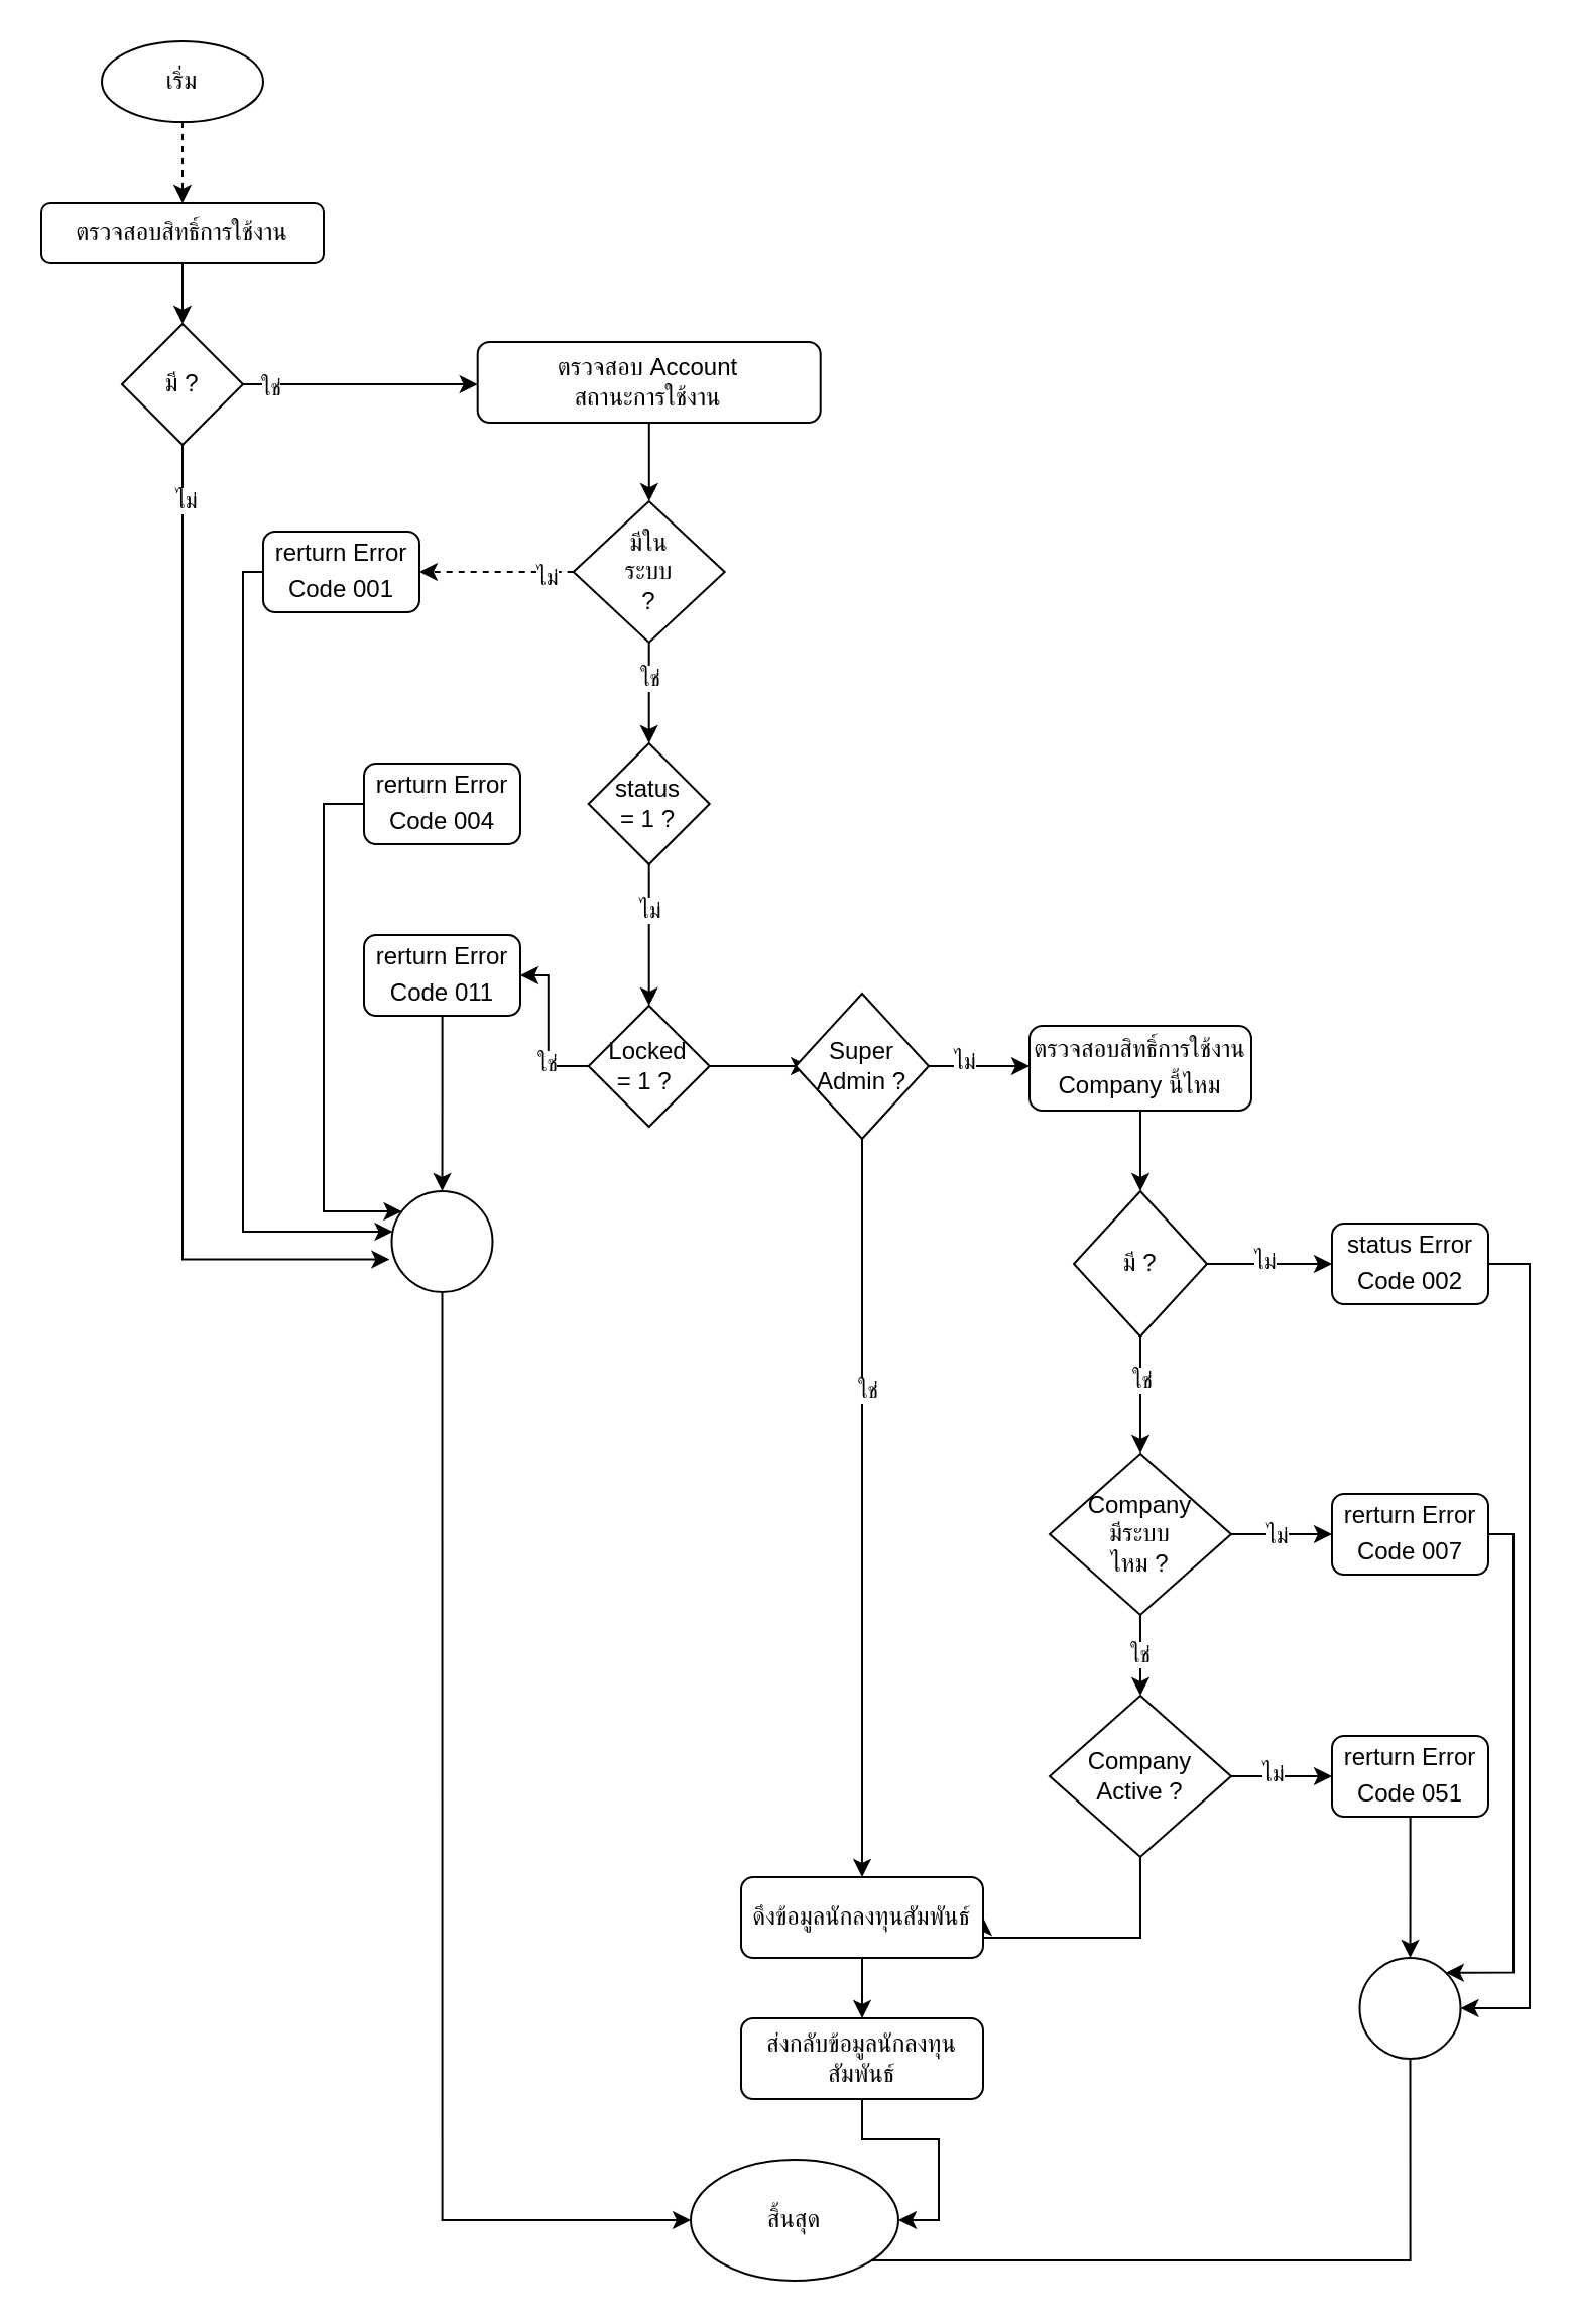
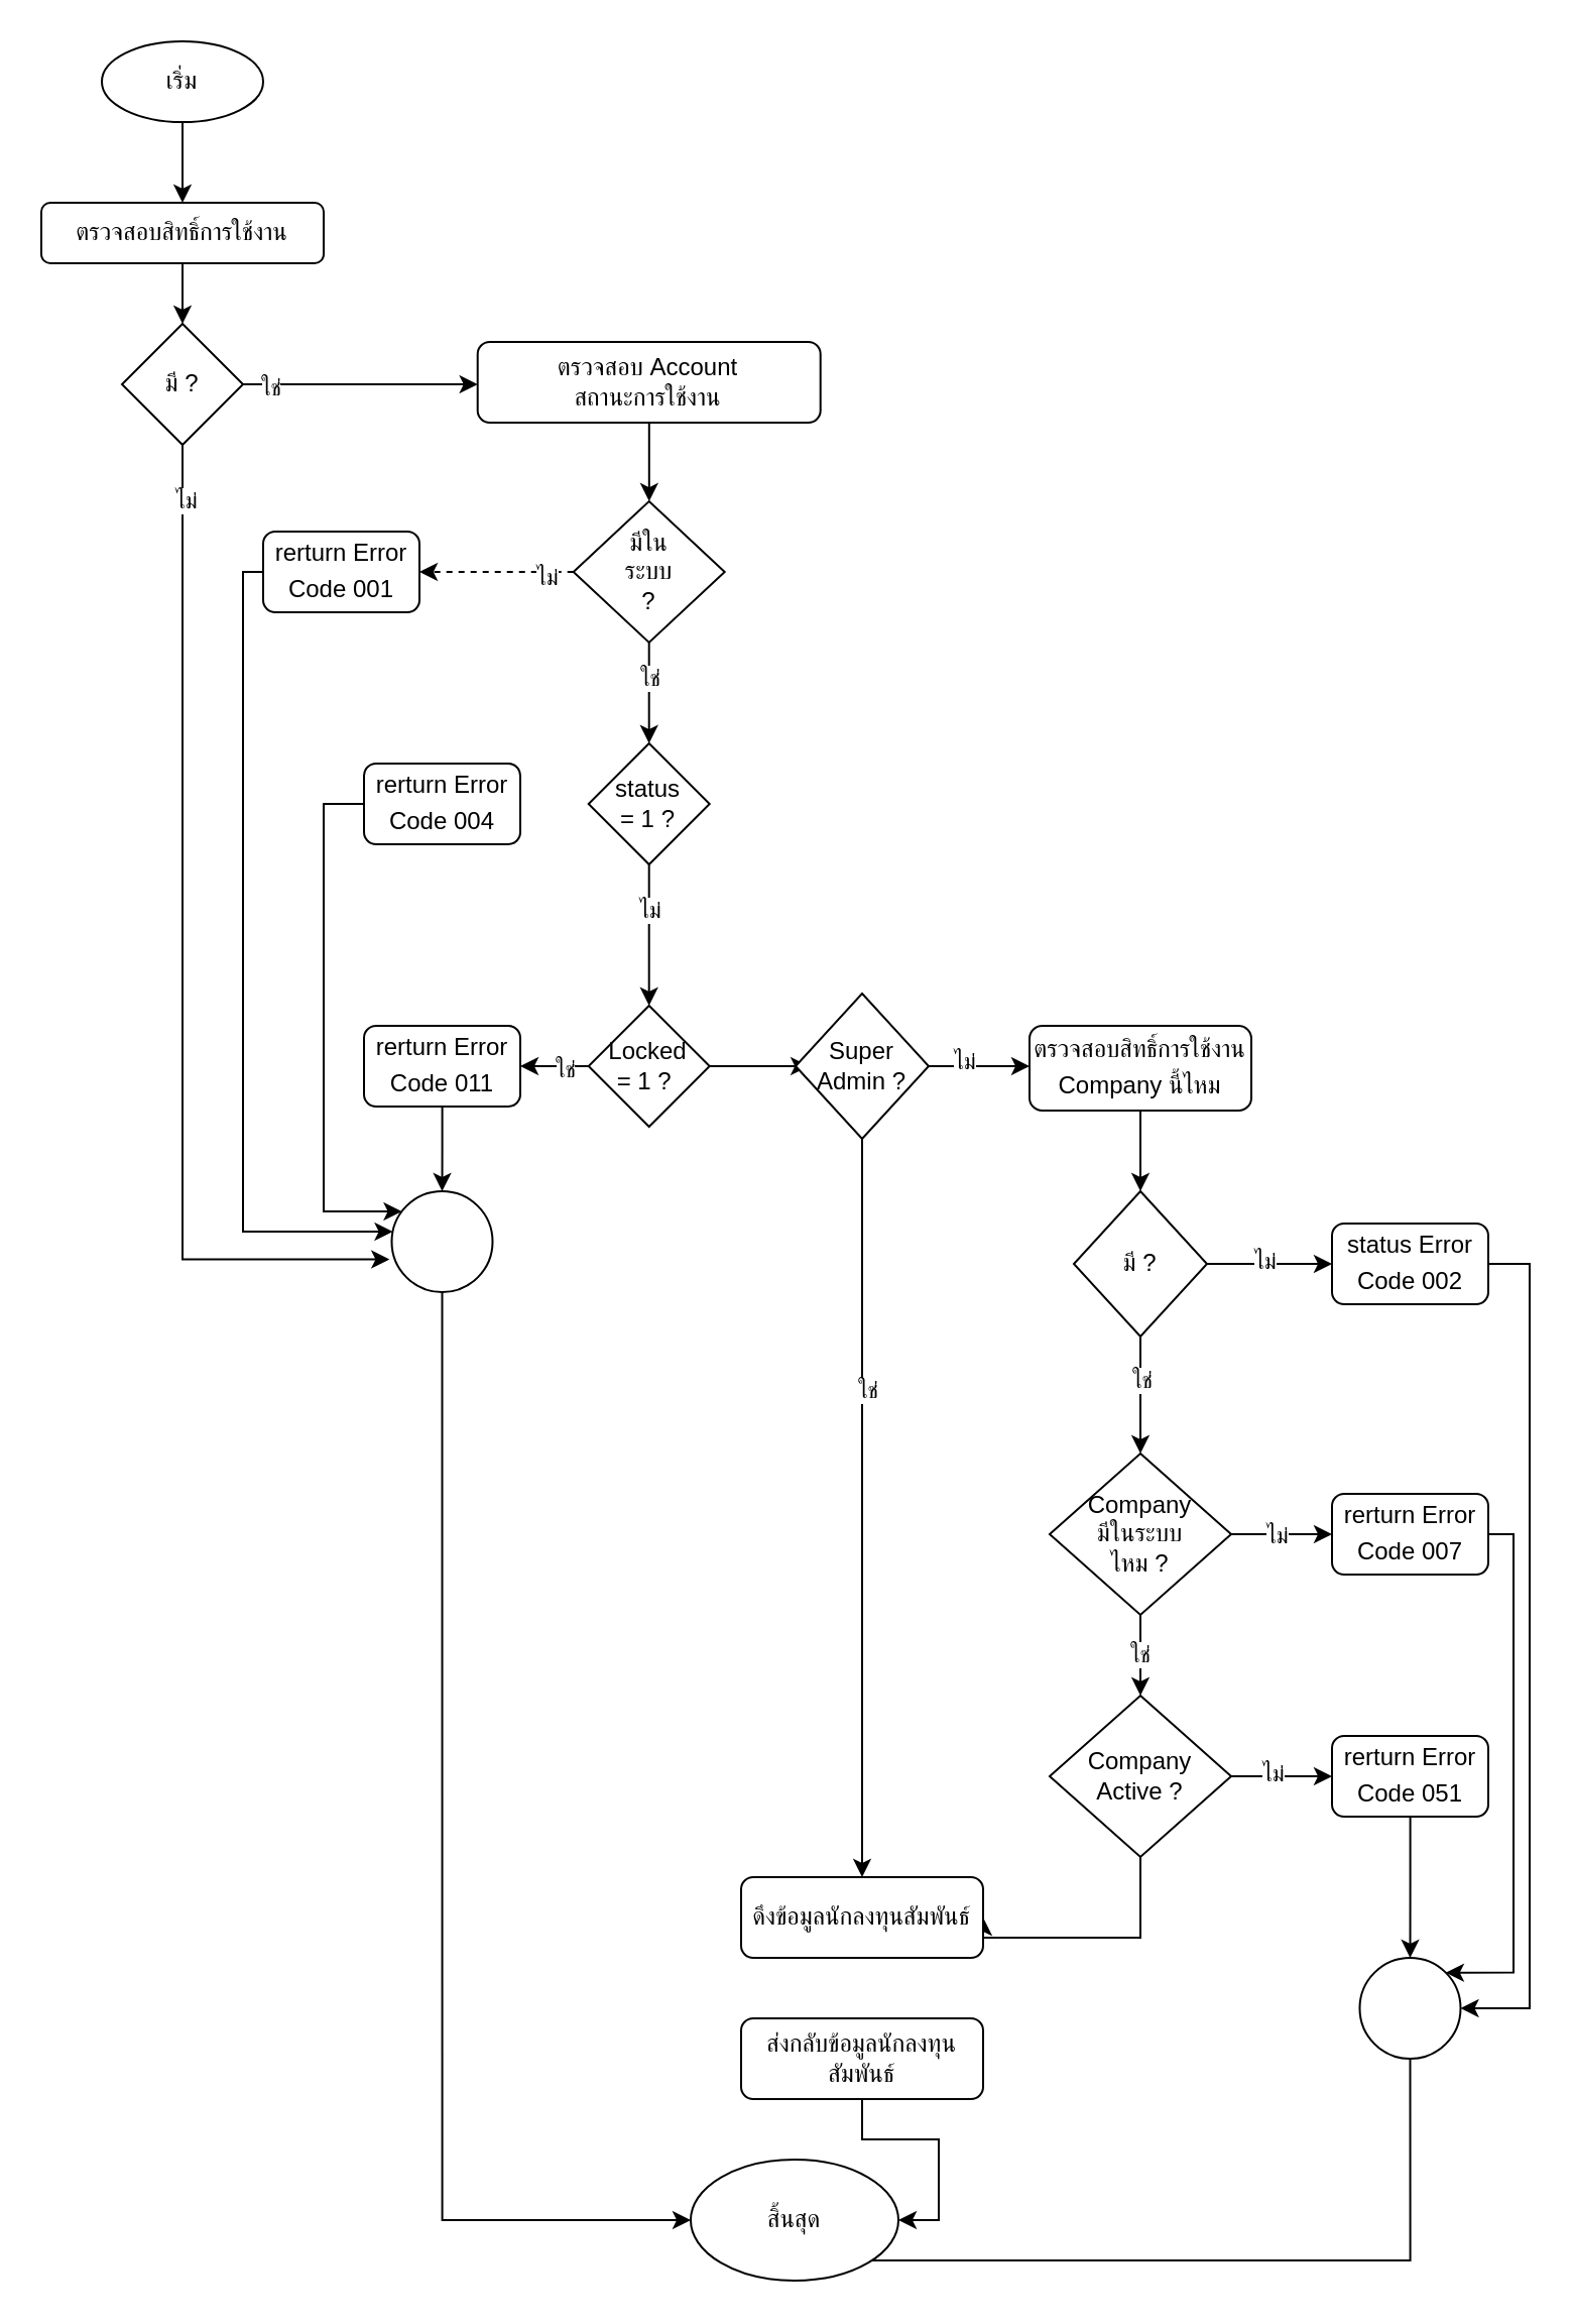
- <mxCell id="4" value="" style="edgeStyle=orthogonalEdgeStyle;rounded=0;orthogonalLoop=1;jettySize=auto;html=1;dashed=1;" edge="1" parent="1" source="2" target="3"><mxGeometry relative="1" as="geometry" /></mxCell>
+ <mxCell id="4" value="" style="edgeStyle=orthogonalEdgeStyle;rounded=0;orthogonalLoop=1;jettySize=auto;html=1;" edge="1" parent="1" source="2" target="3"><mxGeometry relative="1" as="geometry" /></mxCell>
- <mxCell id="27" value="rerturn Error Code&amp;nbsp;011&lt;span style=&quot;font-size: medium; text-align: start;&quot;&gt;&lt;/span&gt;" style="rounded=1;whiteSpace=wrap;html=1;" vertex="1" parent="1"><mxGeometry x="180" y="463" width="77.5" height="40" as="geometry" /></mxCell>
+ <mxCell id="27" value="rerturn Error Code&amp;nbsp;011&lt;span style=&quot;font-size: medium; text-align: start;&quot;&gt;&lt;/span&gt;" style="rounded=1;whiteSpace=wrap;html=1;" vertex="1" parent="1"><mxGeometry x="180" y="508" width="77.5" height="40" as="geometry" /></mxCell>
- <mxCell id="48" value="Company &lt;br&gt;มีระบบ&lt;br&gt;ไหม ?" style="rhombus;whiteSpace=wrap;html=1;" vertex="1" parent="1"><mxGeometry x="520" y="720" width="90" height="80" as="geometry" /></mxCell>
+ <mxCell id="48" value="Company &lt;br&gt;มีในระบบ&lt;br&gt;ไหม ?" style="rhombus;whiteSpace=wrap;html=1;" vertex="1" parent="1"><mxGeometry x="520" y="720" width="90" height="80" as="geometry" /></mxCell>
- <mxCell id="59" value="" style="edgeStyle=orthogonalEdgeStyle;rounded=0;orthogonalLoop=1;jettySize=auto;html=1;" edge="1" parent="1" source="60" target="65"><mxGeometry relative="1" as="geometry" /></mxCell>
